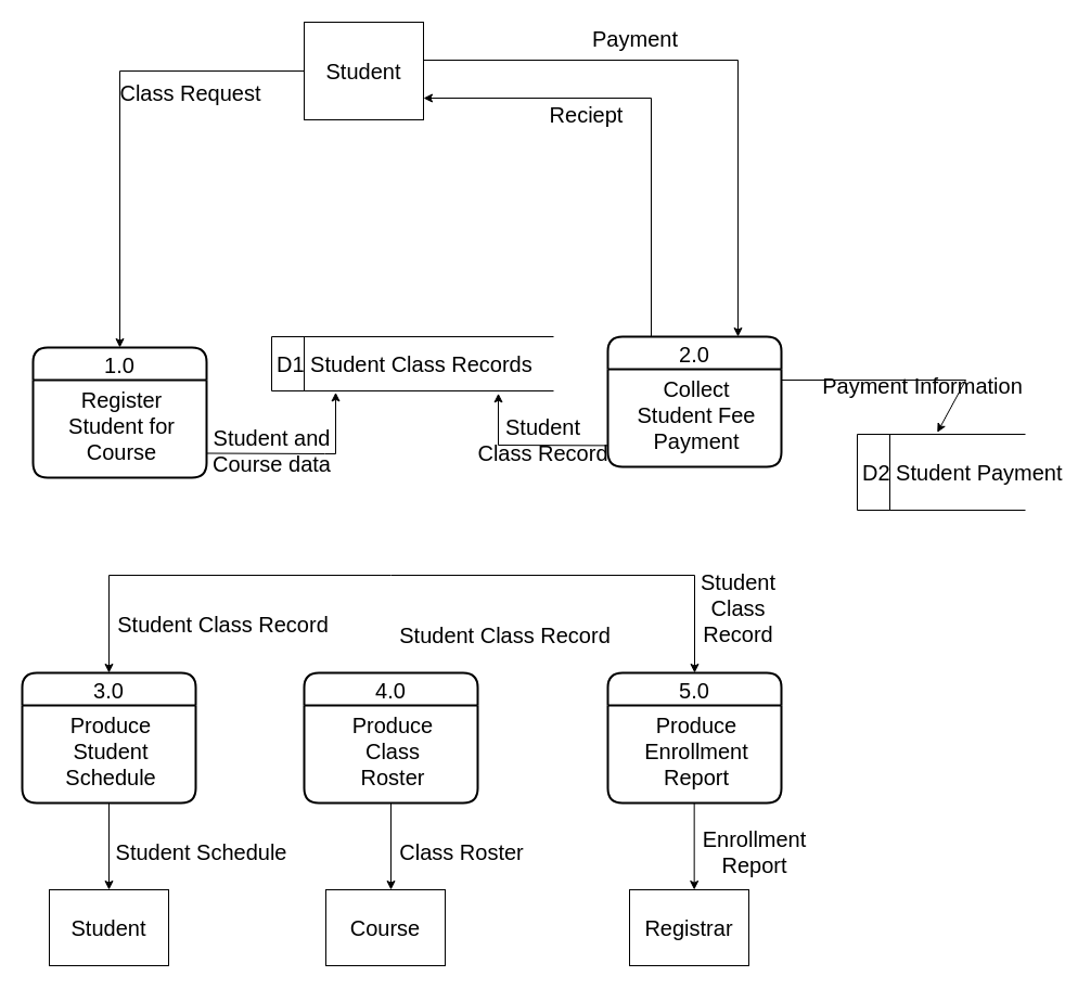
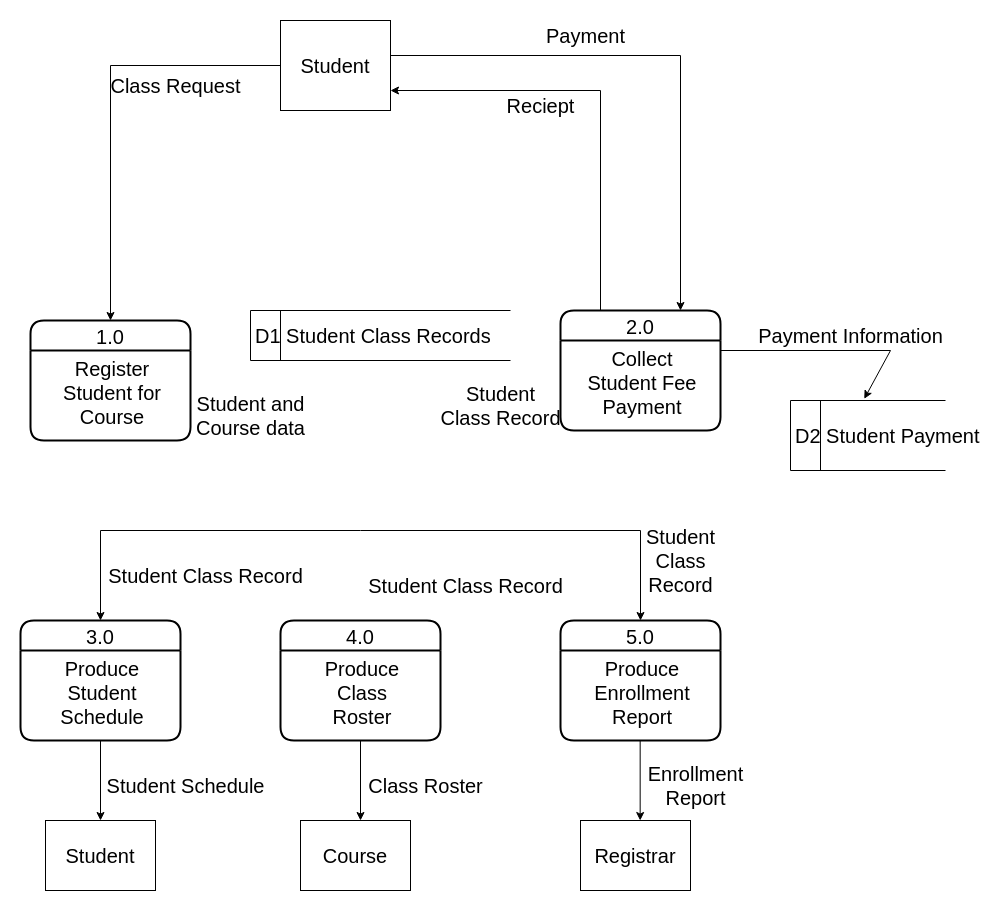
- <mxCell id="32" value="Payment Information" style="text;html=1;align=center;verticalAlign=middle;resizable=0;points=[];autosize=1;strokeColor=none;fillColor=none;fontSize=20;" vertex="1" parent="1"><mxGeometry x="750" y="340" width="200" height="30" as="geometry" /></mxCell>
+ <mxCell id="32" value="Payment Information" style="text;html=1;align=center;verticalAlign=middle;resizable=0;points=[];autosize=1;strokeColor=none;fillColor=none;fontSize=20;" vertex="1" parent="1"><mxGeometry x="750" y="320" width="200" height="30" as="geometry" /></mxCell>
- <mxCell id="22" value="" style="endArrow=classic;html=1;rounded=0;fontSize=20;entryX=0.804;entryY=1.046;entryDx=0;entryDy=0;entryPerimeter=0;exitX=-0.002;exitY=0.782;exitDx=0;exitDy=0;exitPerimeter=0;" edge="1" parent="1" source="6" target="16"><mxGeometry width="50" height="50" relative="1" as="geometry"><mxPoint x="560" y="410" as="sourcePoint" /><mxPoint x="470" y="370" as="targetPoint" /><Array as="points"><mxPoint x="459" y="410" /></Array></mxGeometry></mxCell>
- <mxCell id="21" value="" style="endArrow=classic;html=1;rounded=0;fontSize=20;exitX=1;exitY=0.75;exitDx=0;exitDy=0;entryX=0.227;entryY=1.027;entryDx=0;entryDy=0;entryPerimeter=0;" edge="1" parent="1" source="3" target="16"><mxGeometry width="50" height="50" relative="1" as="geometry"><mxPoint x="420" y="360" as="sourcePoint" /><mxPoint x="470" y="310" as="targetPoint" /><Array as="points"><mxPoint x="299" y="418" /><mxPoint x="309" y="418" /></Array></mxGeometry></mxCell>
